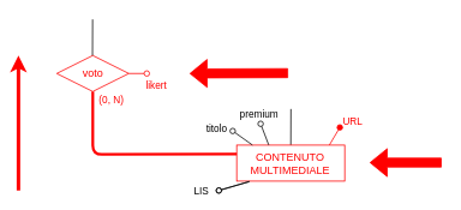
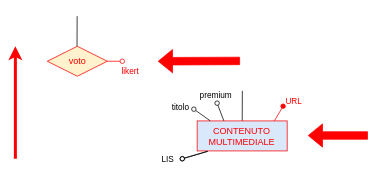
- <mxCell id="8" value="&lt;font color=&quot;#ff0000&quot;&gt;voto&lt;/font&gt;" style="rhombus;whiteSpace=wrap;html=1;strokeColor=#FF0000;" parent="1" vertex="1"><mxGeometry x="62.57" y="61" width="80" height="40" as="geometry" /></mxCell>
+ <mxCell id="8" value="&lt;font color=&quot;#ff0000&quot;&gt;voto&lt;/font&gt;" style="rhombus;whiteSpace=wrap;html=1;strokeColor=#FF0000;fillColor=#fff2cc;" parent="1" vertex="1"><mxGeometry x="62.57" y="61" width="80" height="40" as="geometry" /></mxCell>
- <mxCell id="6" style="edgeStyle=none;jumpStyle=arc;html=1;exitX=0.5;exitY=1;exitDx=0;exitDy=0;entryX=0;entryY=0.25;entryDx=0;entryDy=0;endArrow=none;endFill=0;strokeColor=#FF0000;strokeWidth=3;" parent="1" source="8" target="3" edge="1"><mxGeometry relative="1" as="geometry"><Array as="points"><mxPoint x="102.58" y="171" /></Array></mxGeometry></mxCell>
- <mxCell id="7" value="&lt;font color=&quot;#ff0000&quot;&gt;(0, N)&lt;/font&gt;" style="edgeLabel;html=1;align=center;verticalAlign=middle;resizable=0;points=[];strokeColor=#FF0000;" parent="6" vertex="1" connectable="0"><mxGeometry x="-0.9" relative="1" as="geometry"><mxPoint x="20" y="-2" as="offset" /></mxGeometry></mxCell>
- <mxCell id="3" value="&lt;font color=&quot;#ff0000&quot;&gt;CONTENUTO&lt;br&gt;MULTIMEDIALE&lt;/font&gt;" style="rounded=0;whiteSpace=wrap;html=1;strokeColor=#FF0000;" parent="1" vertex="1"><mxGeometry x="262.39" y="160.57" width="120" height="40" as="geometry" /></mxCell>
+ <mxCell id="3" value="&lt;font color=&quot;#ff0000&quot;&gt;CONTENUTO&lt;br&gt;MULTIMEDIALE&lt;/font&gt;" style="rounded=0;whiteSpace=wrap;html=1;strokeColor=#FF0000;fillColor=#dae8fc;" parent="1" vertex="1"><mxGeometry x="262.39" y="160.57" width="120" height="40" as="geometry" /></mxCell>
